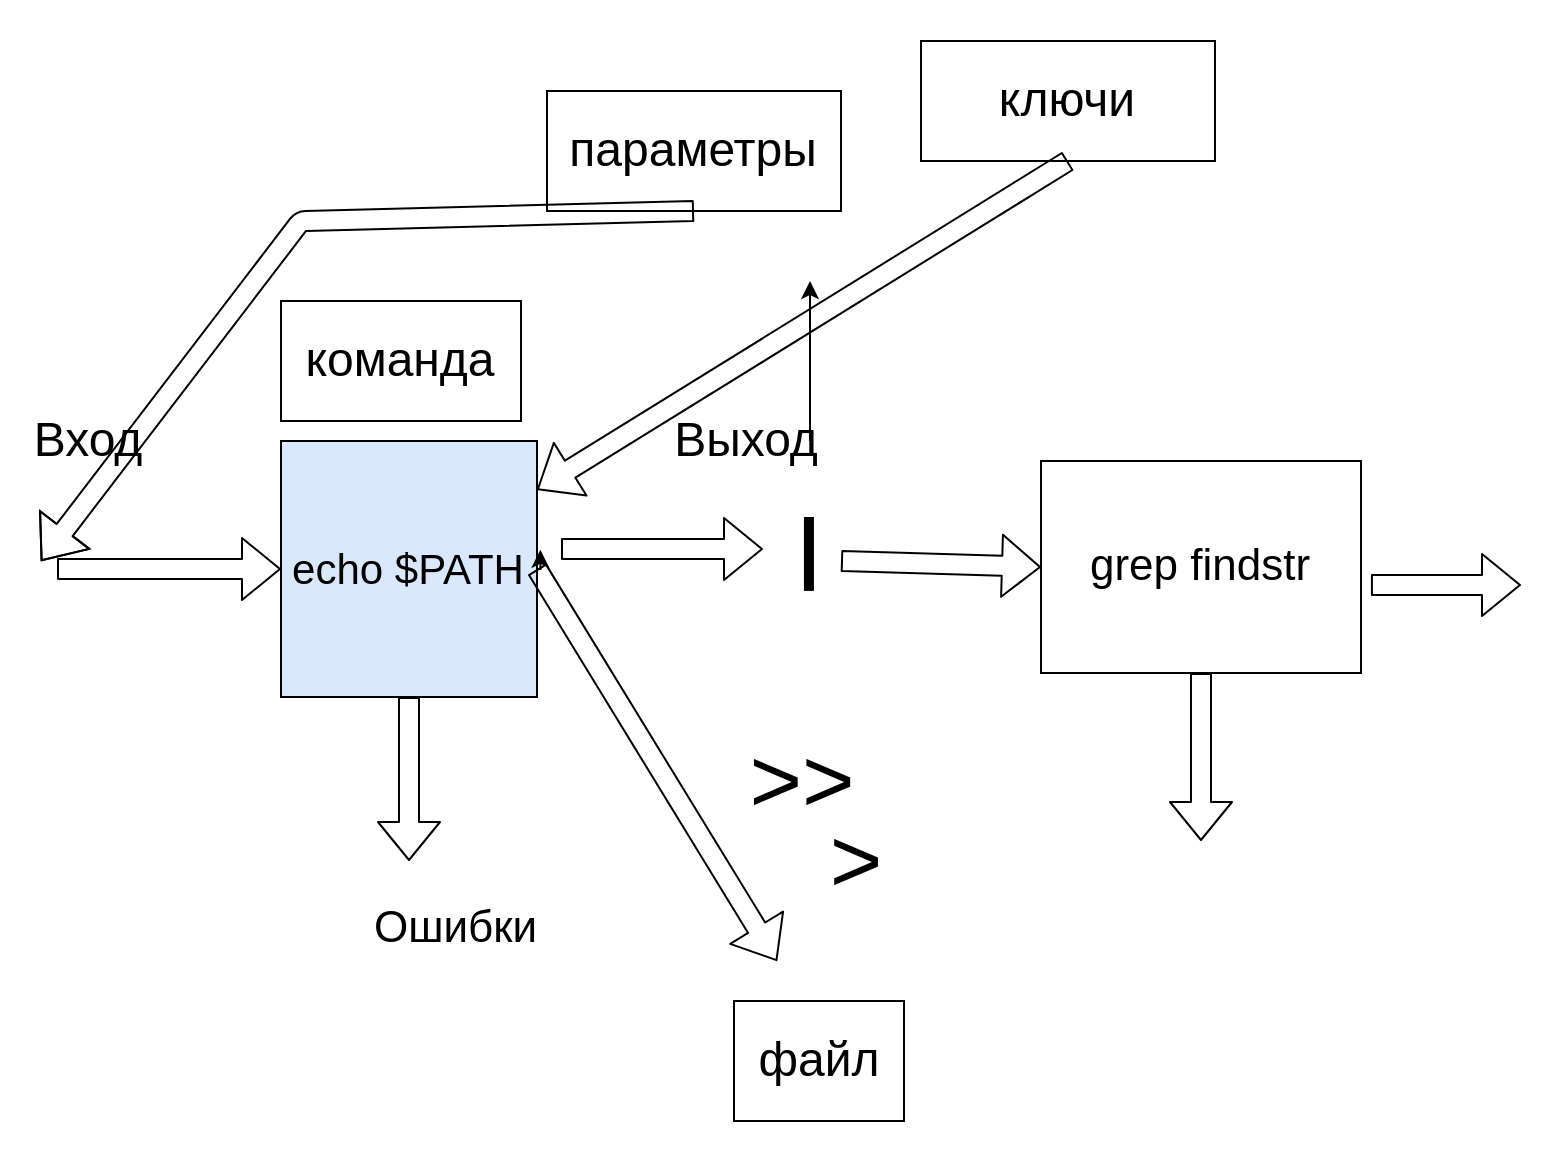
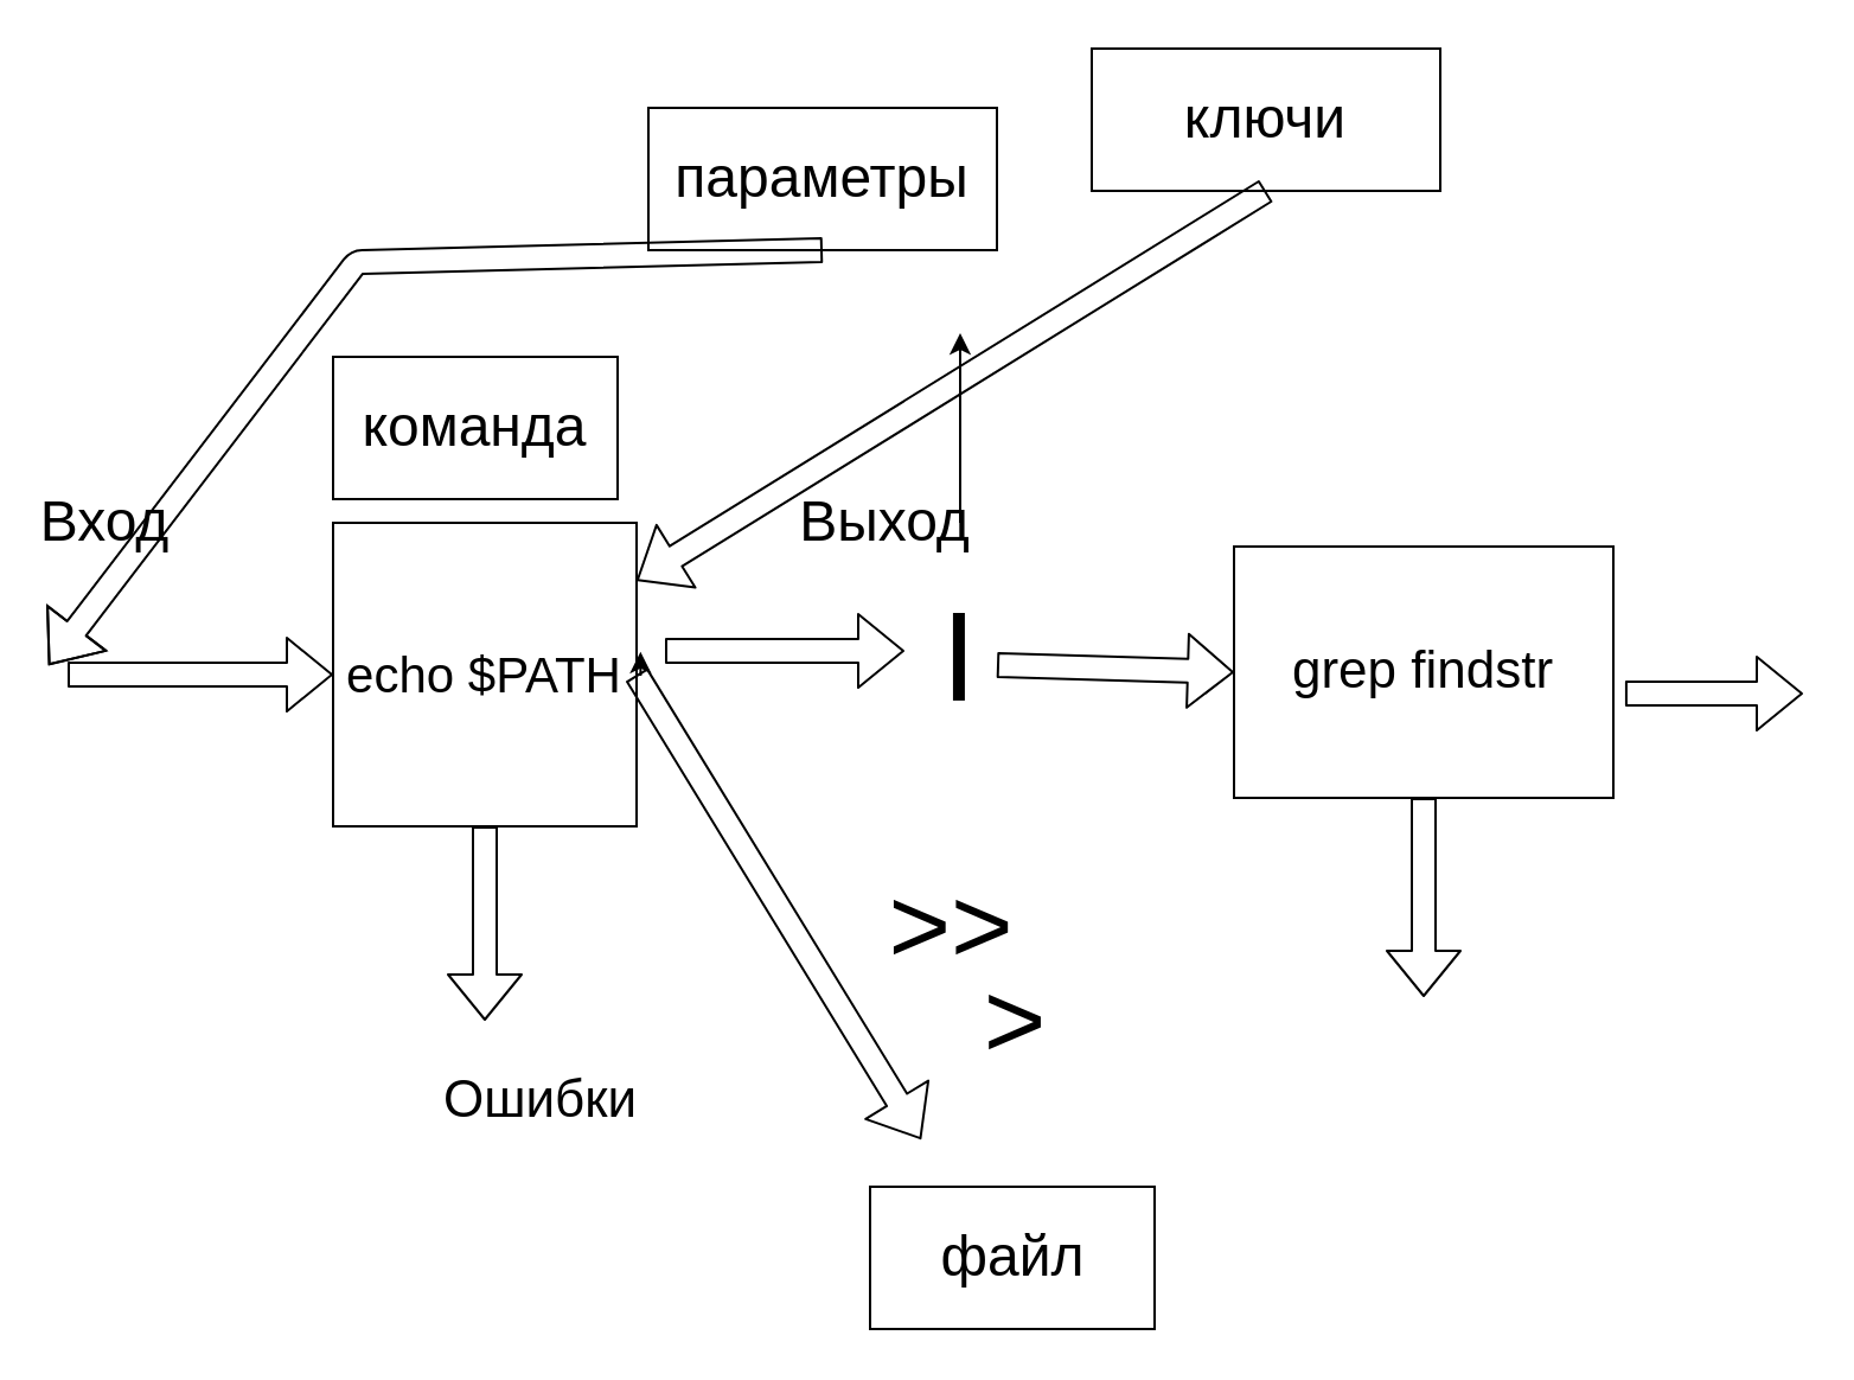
- <mxCell id="2" value="echo $PATH" style="whiteSpace=wrap;html=1;aspect=fixed;fontSize=21;fillColor=#dae8fc;" parent="1" vertex="1"><mxGeometry x="140" y="220" width="128" height="128" as="geometry" /></mxCell>
+ <mxCell id="2" value="echo $PATH" style="whiteSpace=wrap;html=1;aspect=fixed;fontSize=21;" parent="1" vertex="1"><mxGeometry x="140" y="220" width="128" height="128" as="geometry" /></mxCell>
- <mxCell id="21" value="файл" style="rounded=0;whiteSpace=wrap;html=1;fontSize=24;" vertex="1" parent="1"><mxGeometry x="366.5" y="500" width="85" height="60" as="geometry" /></mxCell>
+ <mxCell id="21" value="файл" style="rounded=0;whiteSpace=wrap;html=1;fontSize=24;" vertex="1" parent="1"><mxGeometry x="366.5" y="500" width="120" height="60" as="geometry" /></mxCell>
